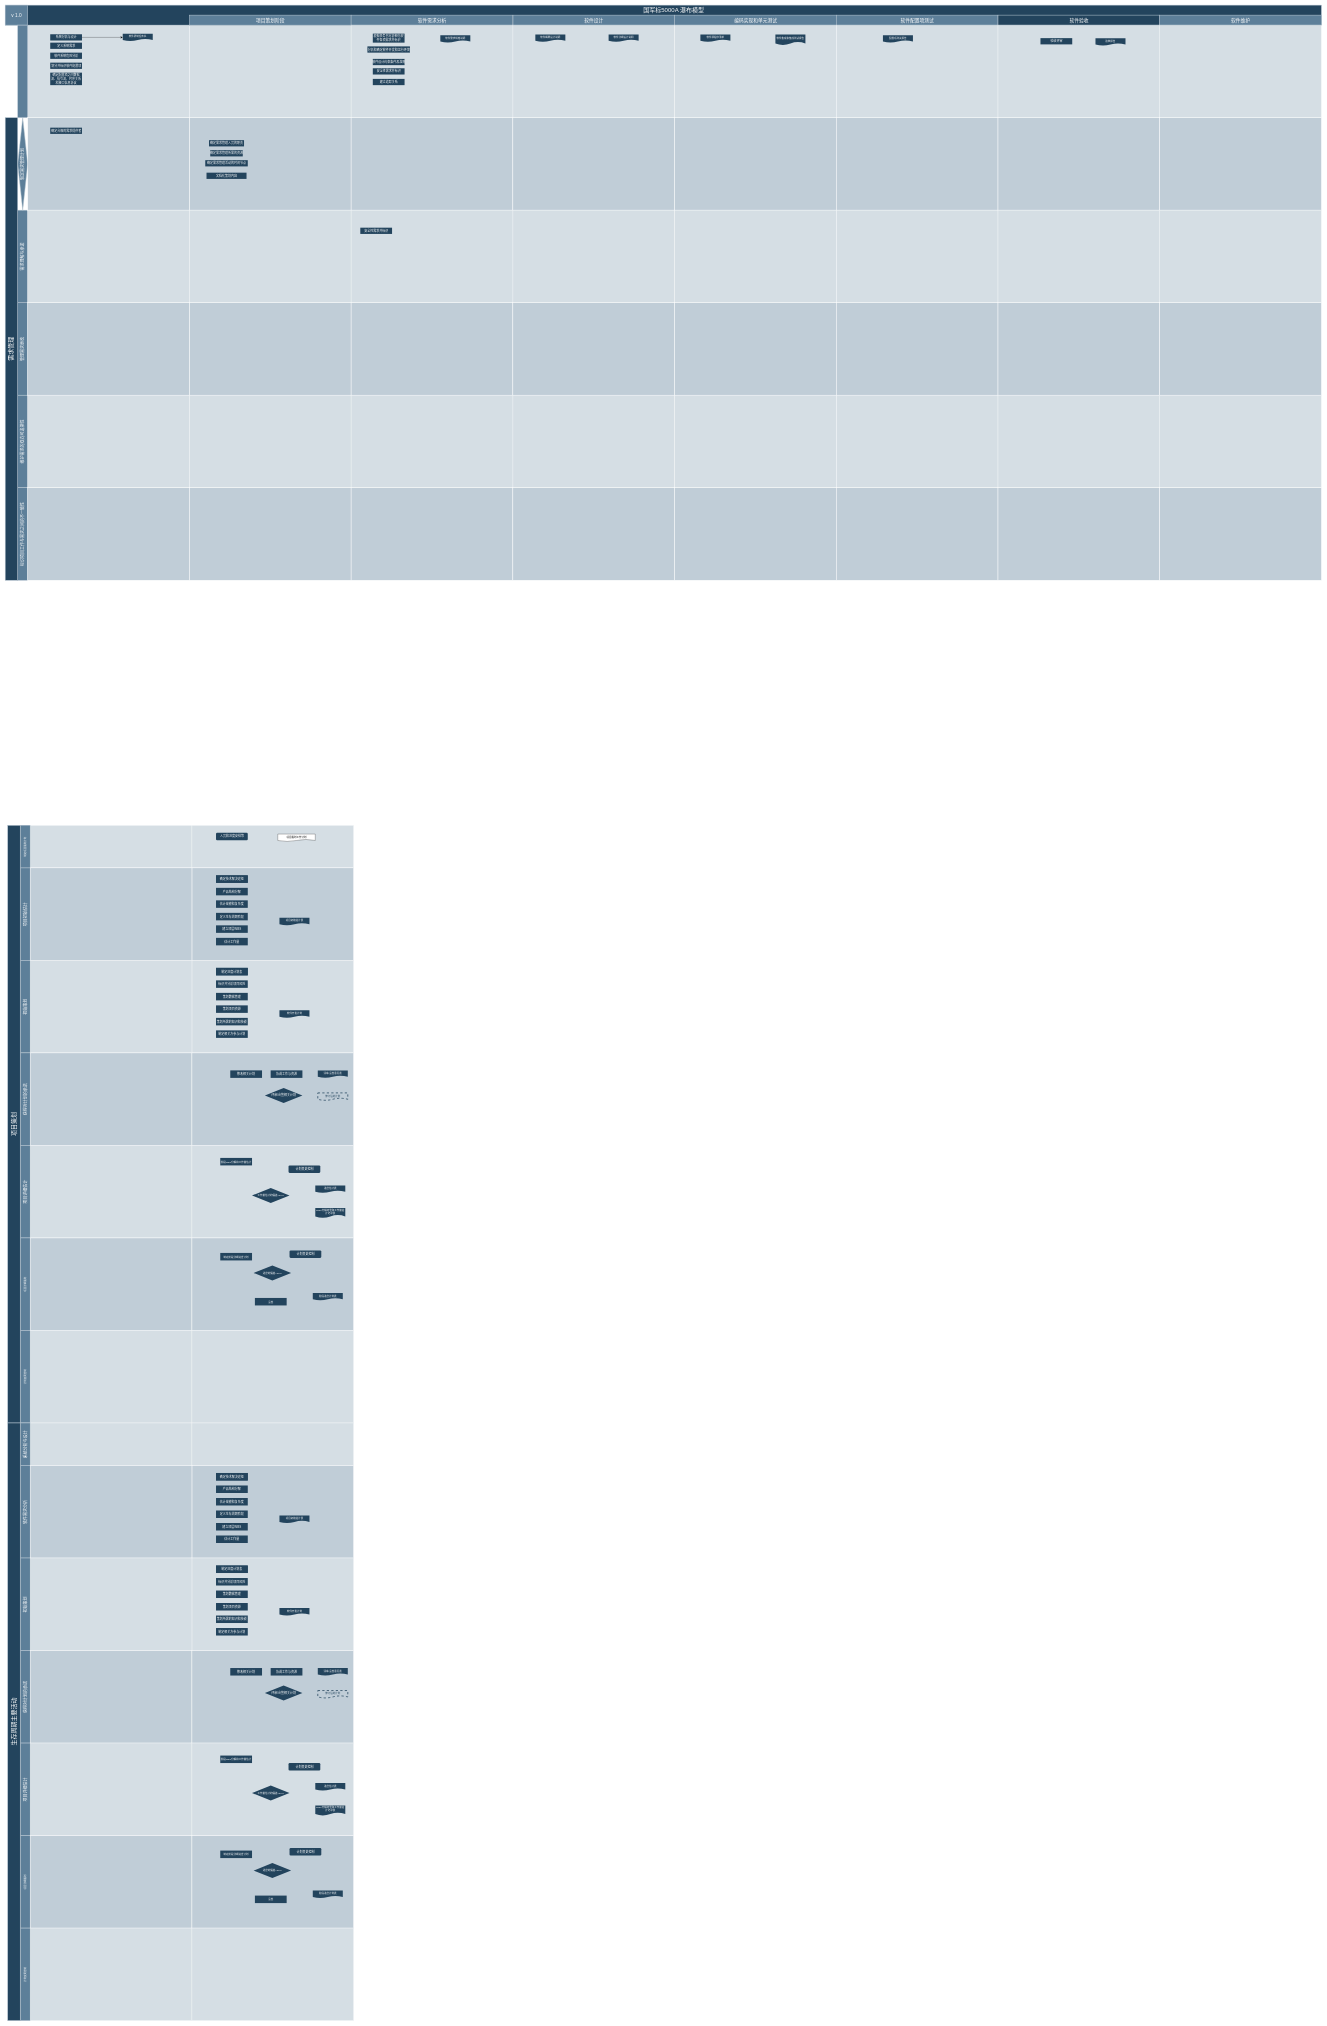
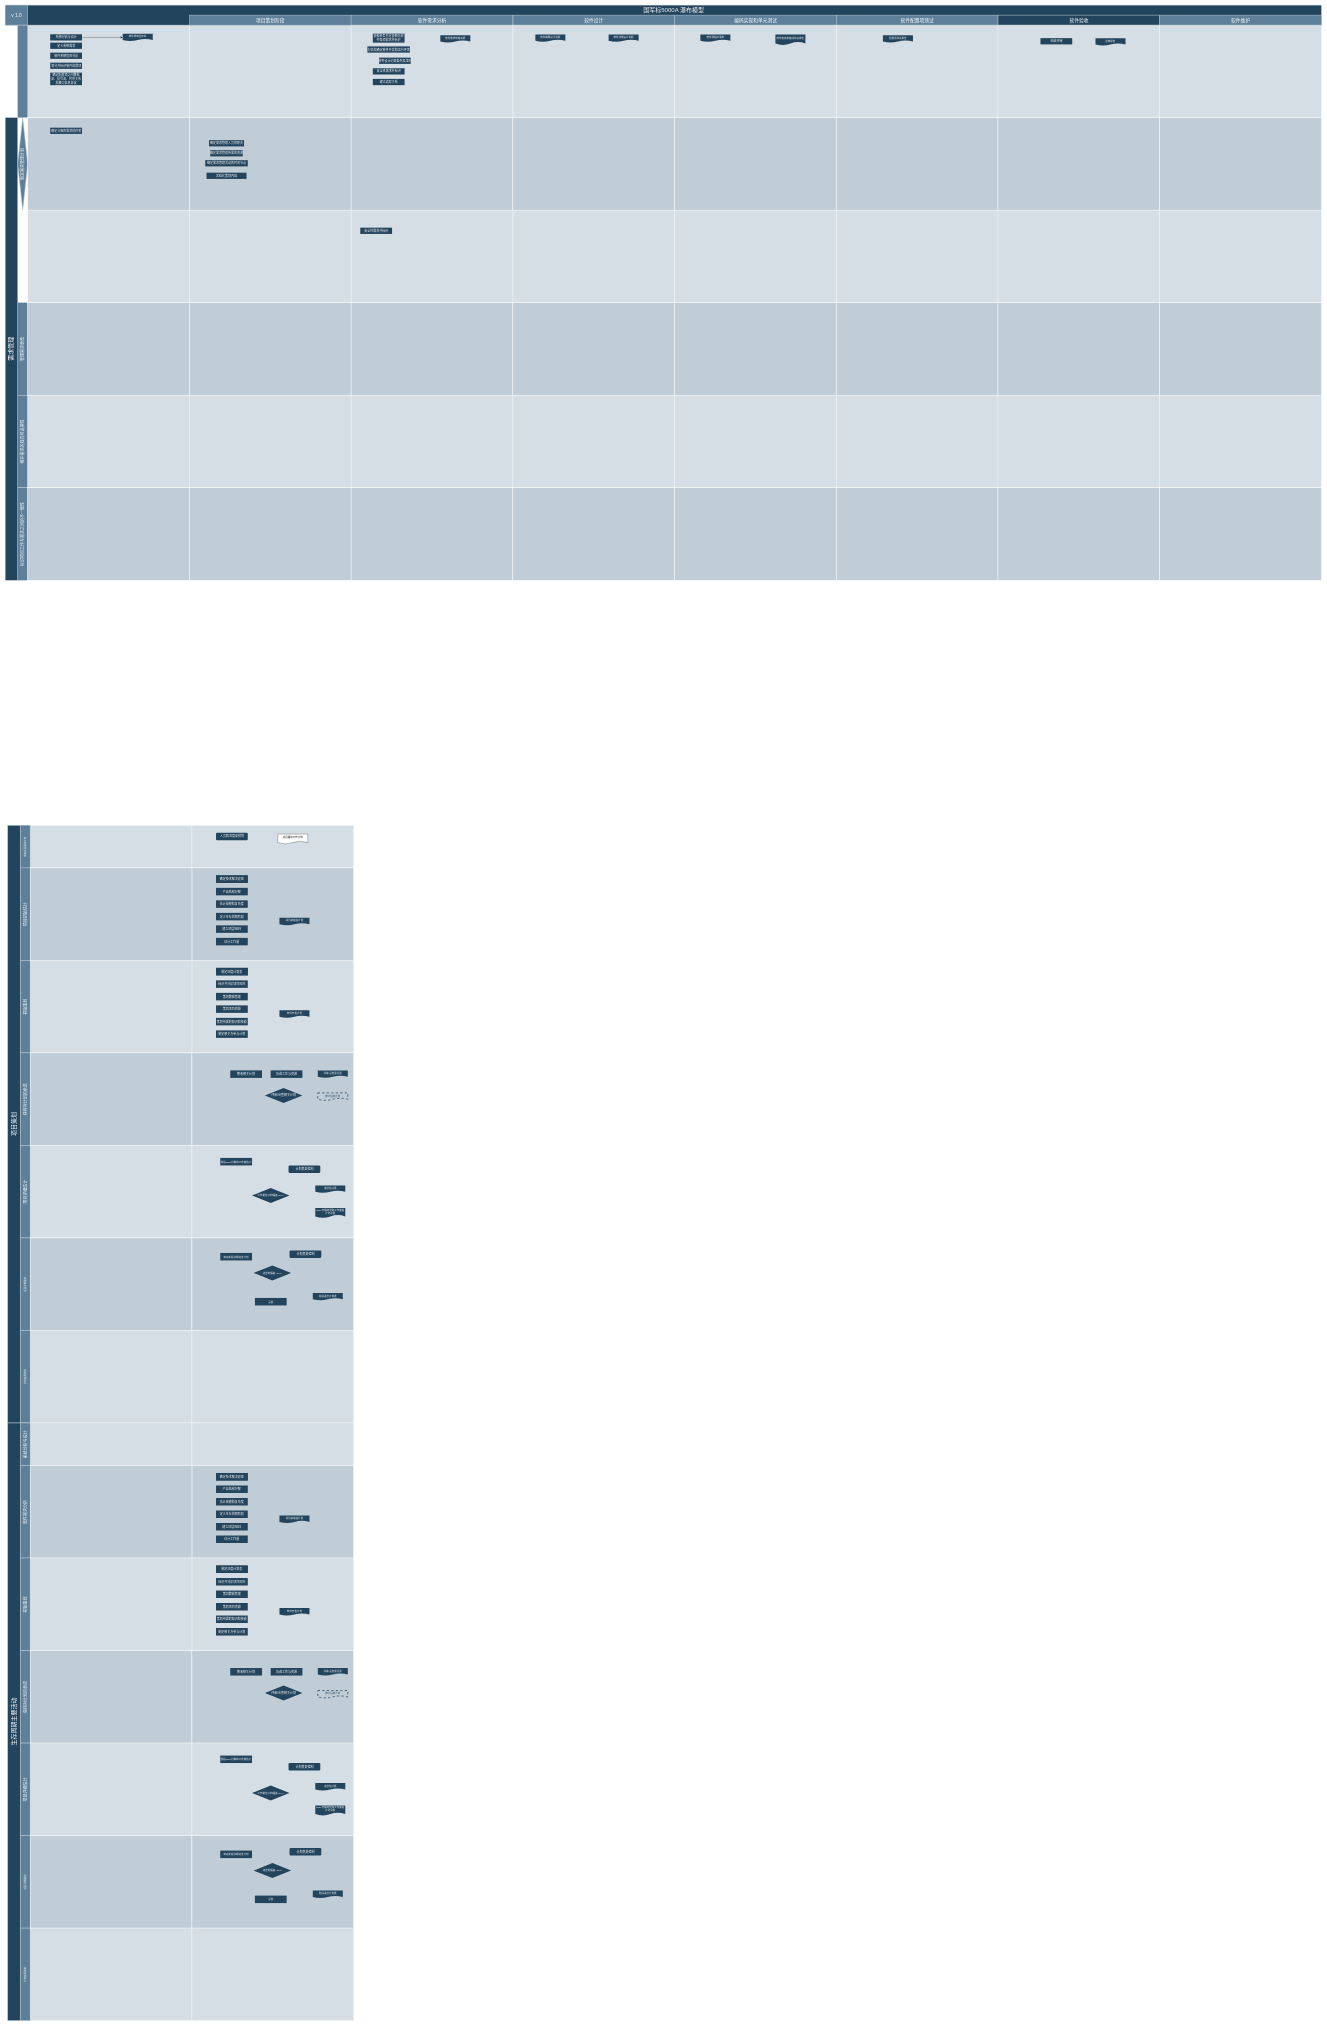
- <mxCell id="185" value="软件设计约束条件及准则" style="rounded=0;fillColor=#23445D;strokeColor=none;strokeWidth=2;fontFamily=Helvetica;html=1;gradientColor=none;fontColor=#FFFFFF;sketch=0;shadow=0;" vertex="1" parent="1"><mxGeometry x="1490" y="235" width="127" height="25" as="geometry" /></mxCell>
+ <mxCell id="185" value="软件设计约束条件及准则" style="rounded=0;fillColor=#23445D;strokeColor=none;strokeWidth=2;fontFamily=Helvetica;html=1;gradientColor=none;fontColor=#FFFFFF;sketch=0;shadow=0;" vertex="1" parent="1"><mxGeometry x="1515" y="230" width="127" height="25" as="geometry" /></mxCell>
- <mxCell id="12" value="需求理解与承诺" style="strokeColor=#BAC8D3;fillColor=#5d7f99;fontSize=16;strokeWidth=2;horizontal=0;fontFamily=Helvetica;labelBackgroundColor=none;fontColor=#FFFFFF;" vertex="1" parent="1"><mxGeometry x="70" y="840" width="40" height="370" as="geometry" /></mxCell>
- <mxCell id="38" value="项目策划工作计划" style="shape=document;whiteSpace=wrap;html=1;boundedLbl=1;fontSize=10;align=center;" vertex="1" parent="1"><mxGeometry x="1110" y="3335" width="150" height="30" as="geometry" /></mxCell>
+ <mxCell id="38" value="项目策划工作计划" style="shape=document;whiteSpace=wrap;html=1;boundedLbl=1;fontSize=10;align=center;" vertex="1" parent="1"><mxGeometry x="1110" y="3335" width="120" height="40" as="geometry" /></mxCell>
